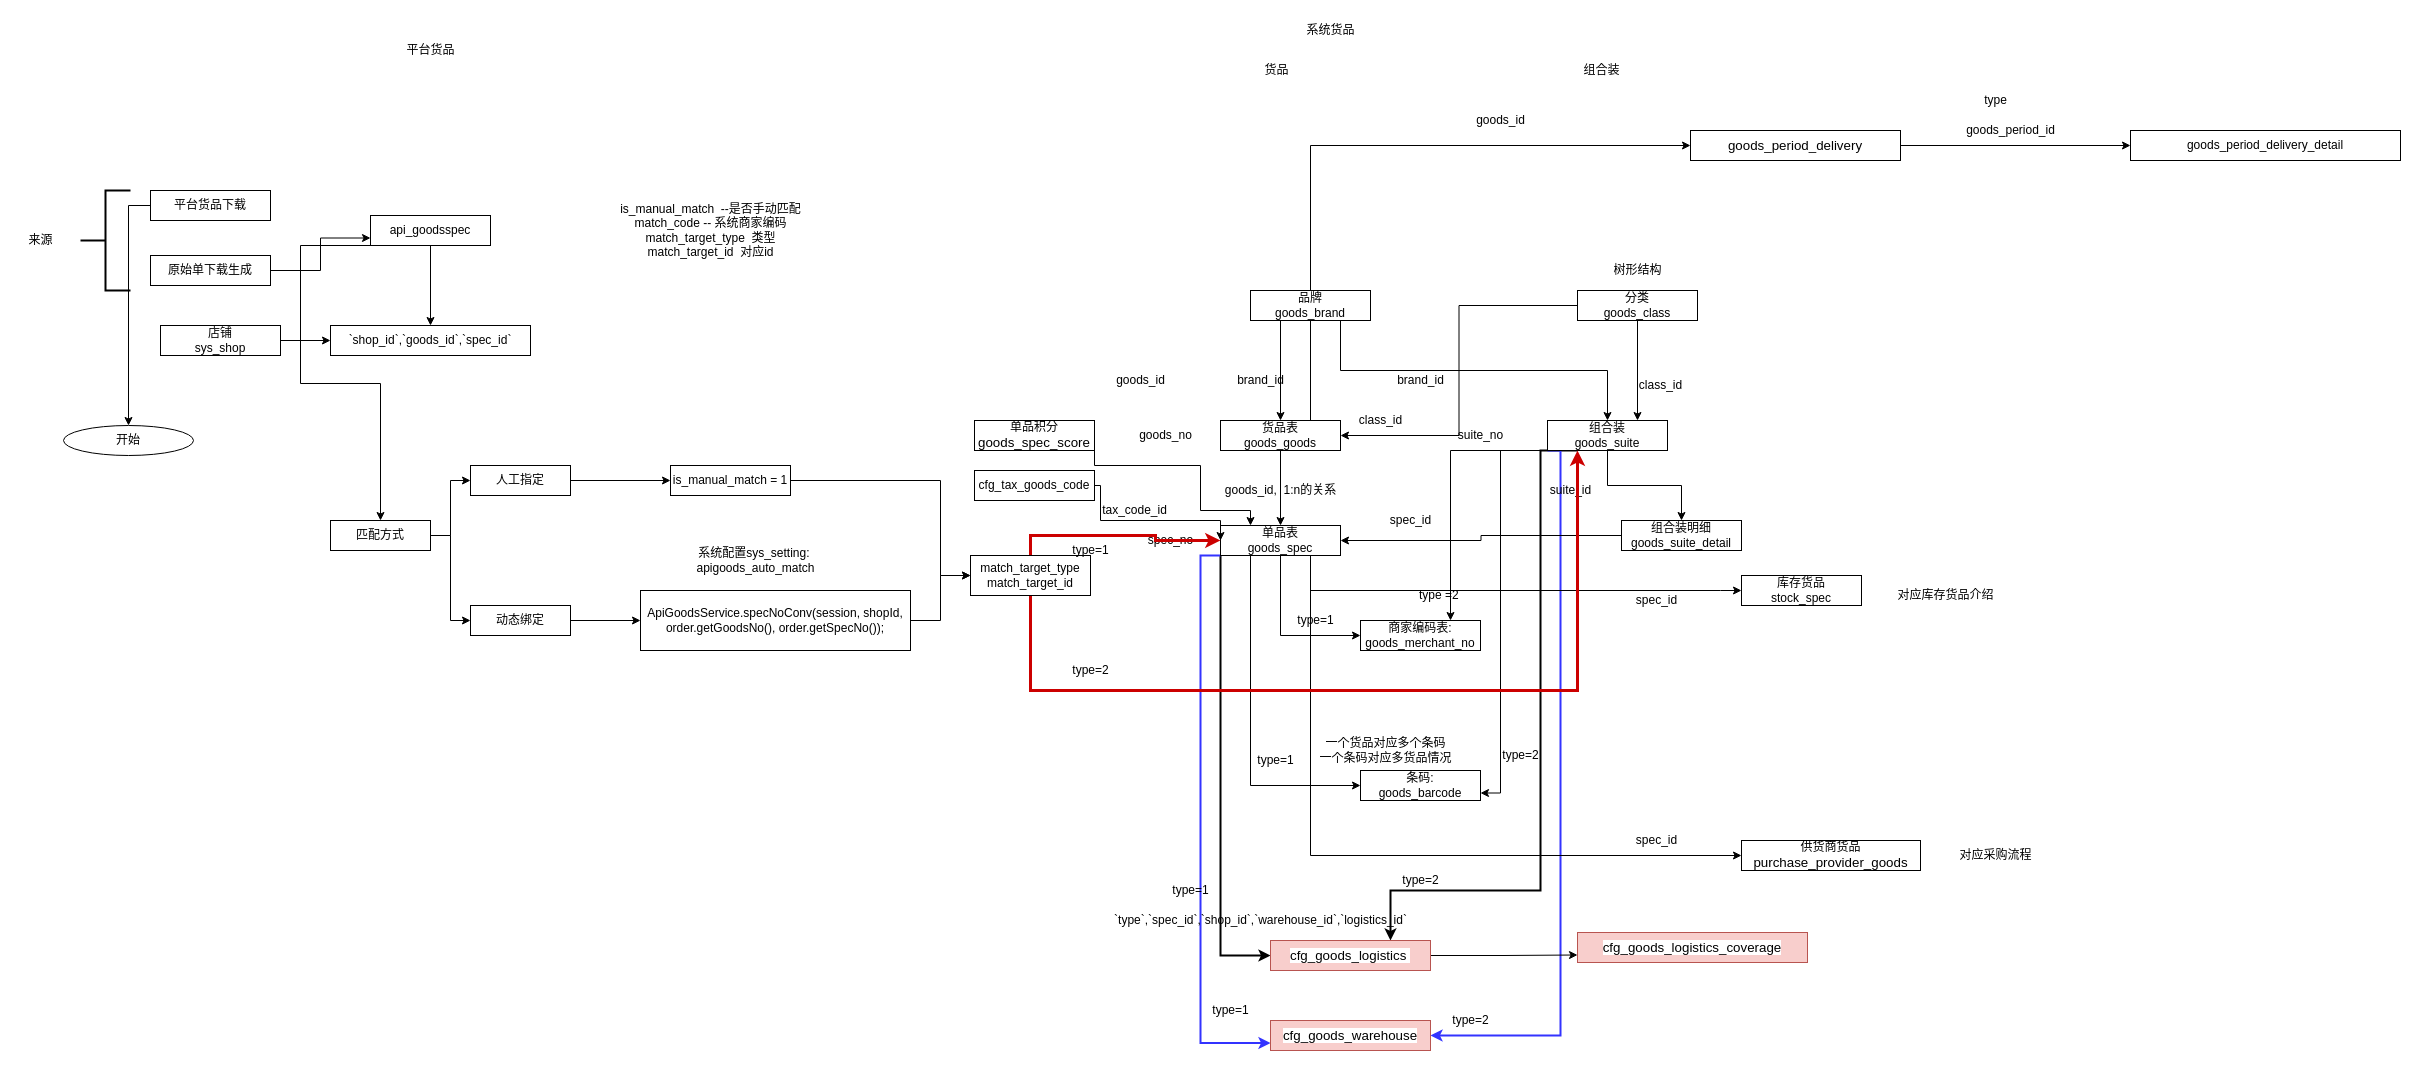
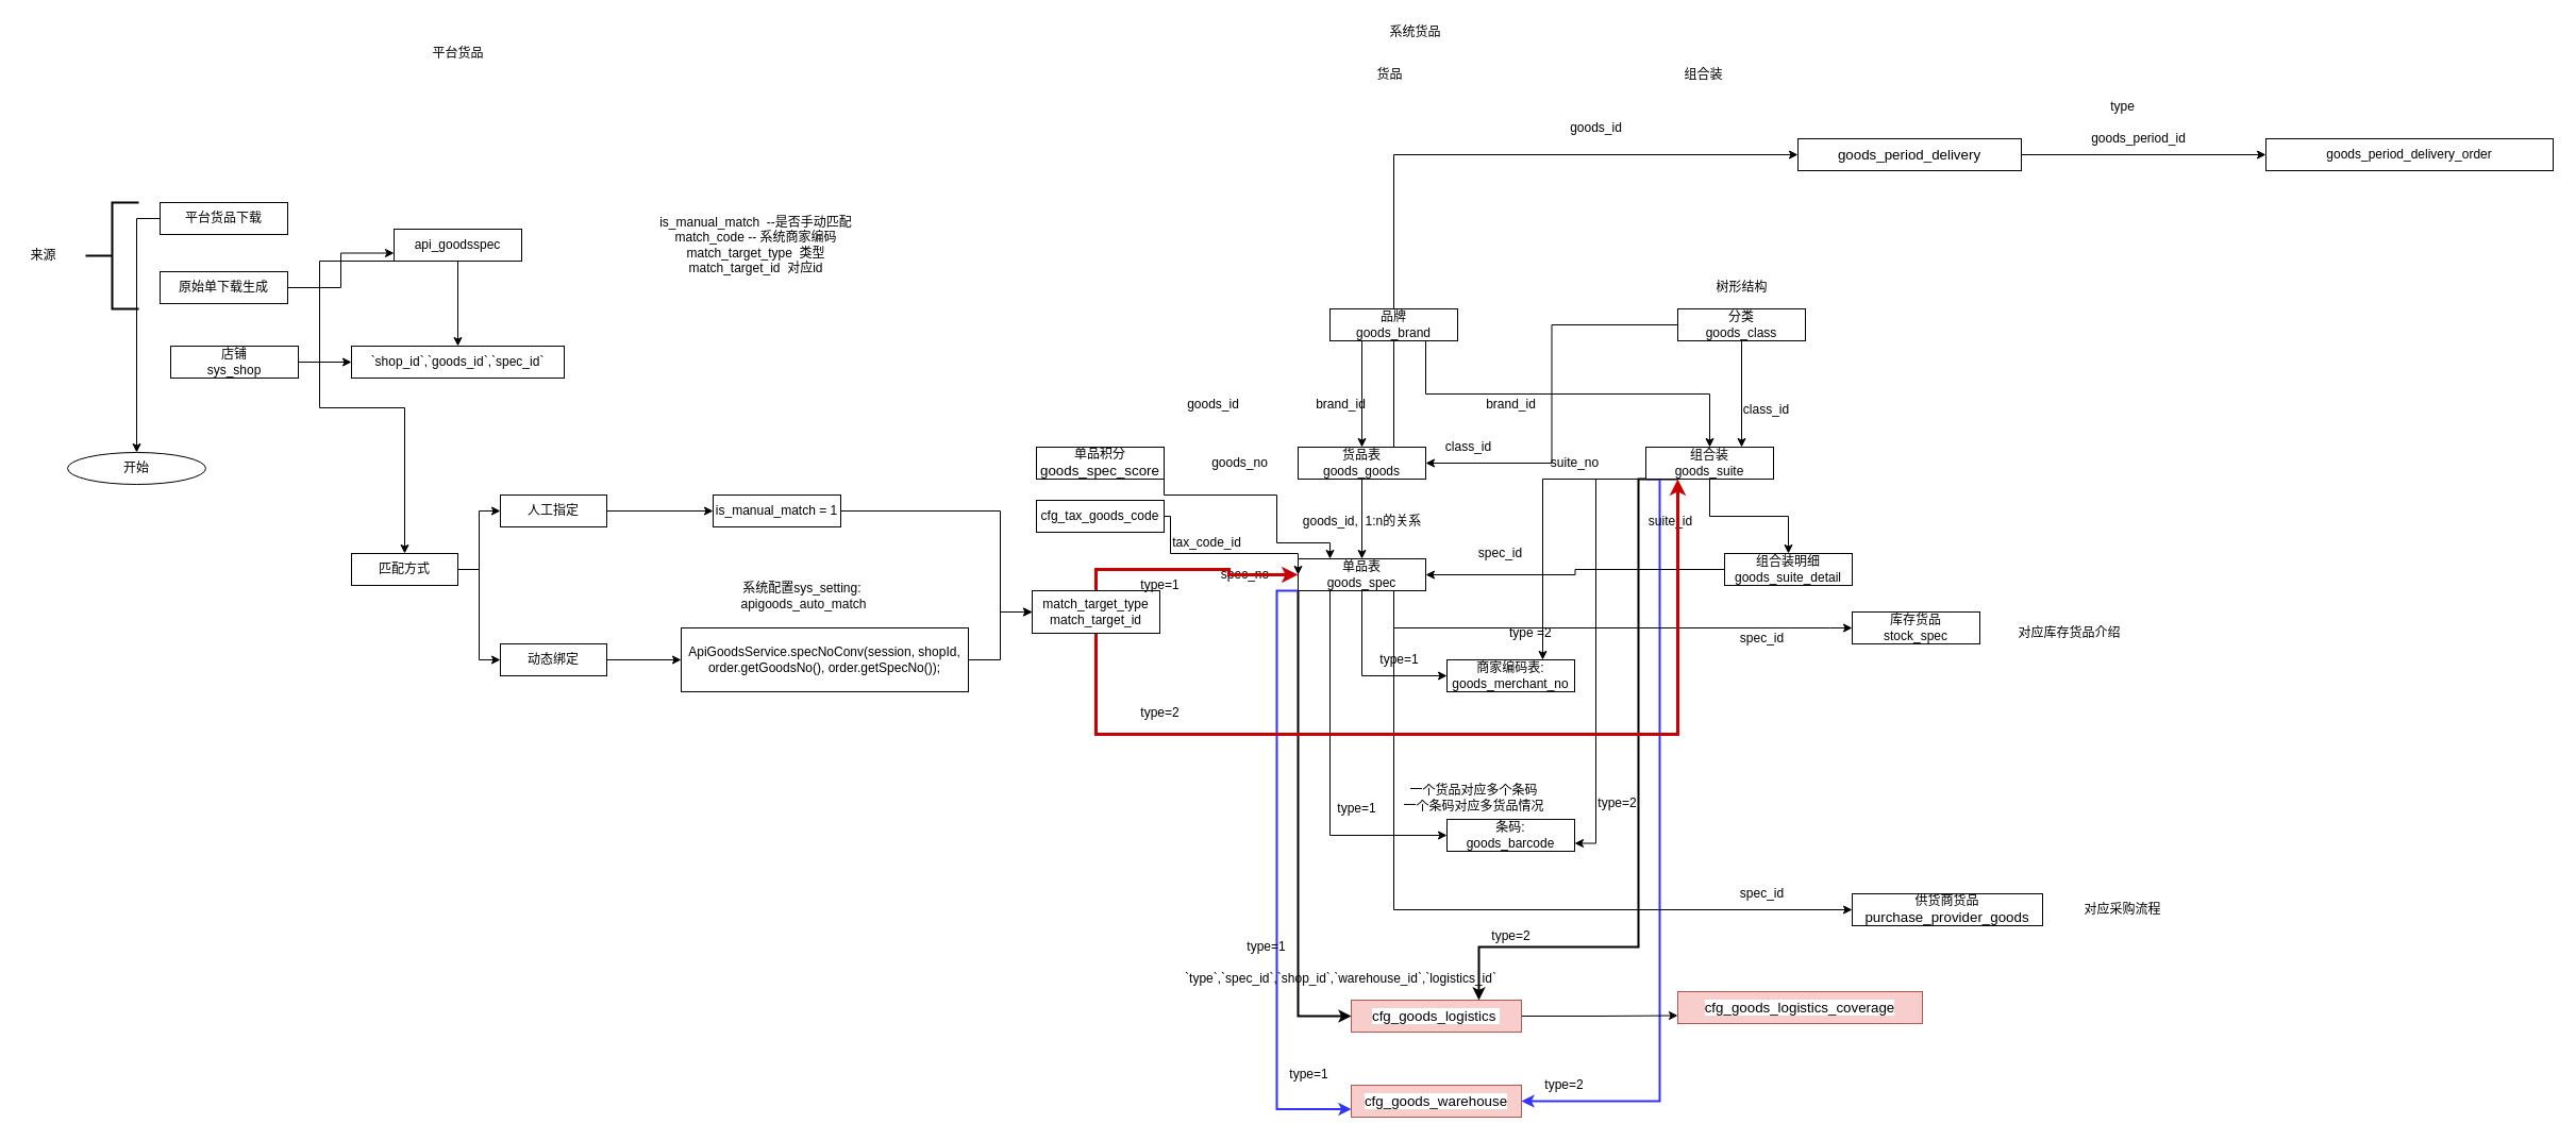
- <mxCell id="24" value="货品" style="text;html=1;align=center;verticalAlign=middle;resizable=0;points=[];autosize=1;" parent="1" vertex="1"><mxGeometry x="1256" y="60" width="40" height="20" as="geometry" /></mxCell>
+ <mxCell id="24" value="货品" style="text;html=1;align=center;verticalAlign=middle;resizable=0;points=[];autosize=1;" parent="1" vertex="1"><mxGeometry x="1286" y="60" width="40" height="20" as="geometry" /></mxCell>
- <mxCell id="92" value="goods_period_delivery_detail" style="whiteSpace=wrap;html=1;" parent="1" vertex="1"><mxGeometry x="2130" y="130" width="270" height="30" as="geometry" /></mxCell>
+ <mxCell id="92" value="goods_period_delivery_order" style="whiteSpace=wrap;html=1;" parent="1" vertex="1"><mxGeometry x="2130" y="130" width="270" height="30" as="geometry" /></mxCell>
